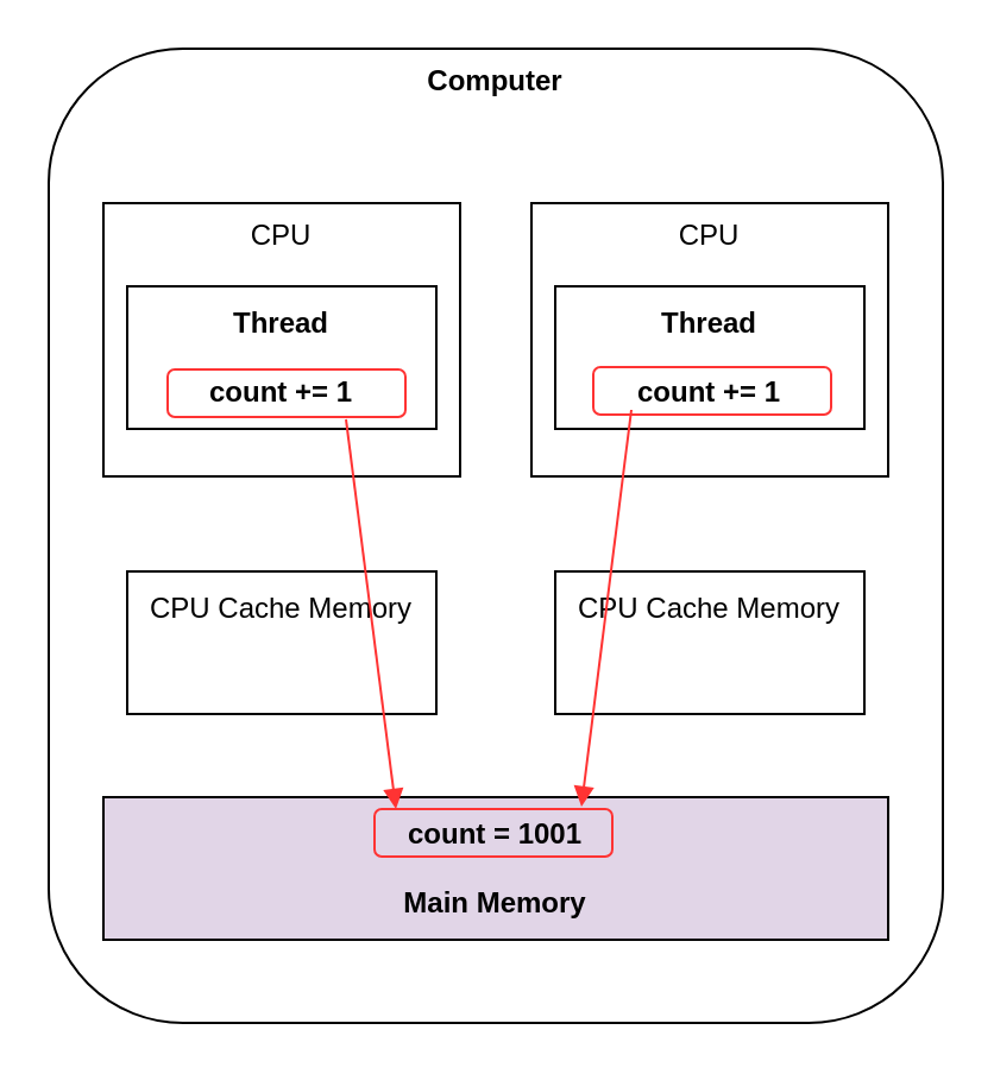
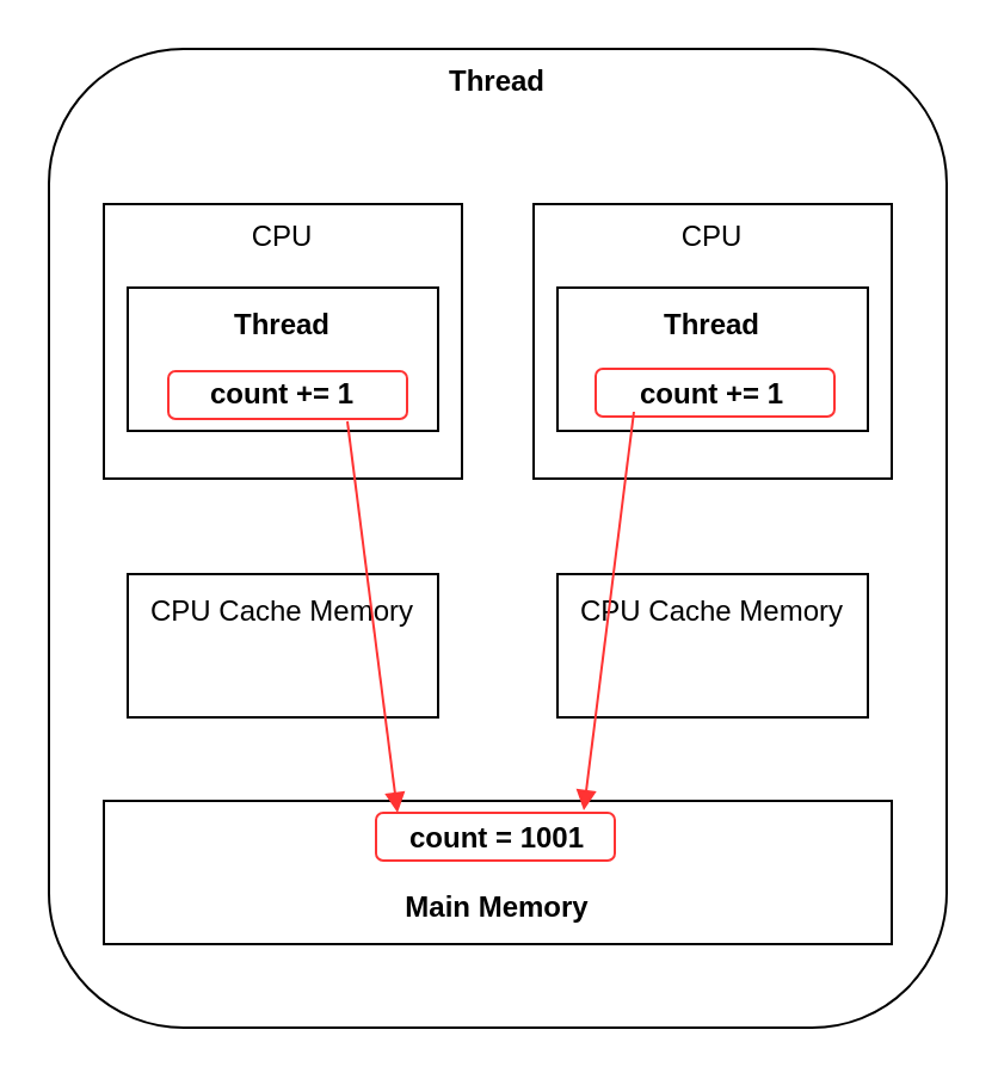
- <mxCell id="2" value="Computer" style="rounded=1;whiteSpace=wrap;html=1;fontStyle=1;verticalAlign=top;" vertex="1" parent="1"><mxGeometry x="20" y="20" width="376" height="410" as="geometry" /></mxCell>
+ <mxCell id="2" value="Thread" style="rounded=1;whiteSpace=wrap;html=1;fontStyle=1;verticalAlign=top;" vertex="1" parent="1"><mxGeometry x="20" y="20" width="376" height="410" as="geometry" /></mxCell>
- <mxCell id="4" value="&lt;div&gt;&lt;span&gt;count = 1001&lt;/span&gt;&lt;/div&gt;&lt;div&gt;&lt;br&gt;&lt;/div&gt;Main Memory" style="rounded=0;whiteSpace=wrap;html=1;fontStyle=1;fillColor=#e1d5e7;" vertex="1" parent="1"><mxGeometry x="43" y="335" width="330" height="60" as="geometry" /></mxCell>
+ <mxCell id="4" value="&lt;div&gt;&lt;span&gt;count = 1001&lt;/span&gt;&lt;/div&gt;&lt;div&gt;&lt;br&gt;&lt;/div&gt;Main Memory" style="rounded=0;whiteSpace=wrap;html=1;fontStyle=1" vertex="1" parent="1"><mxGeometry x="43" y="335" width="330" height="60" as="geometry" /></mxCell>
